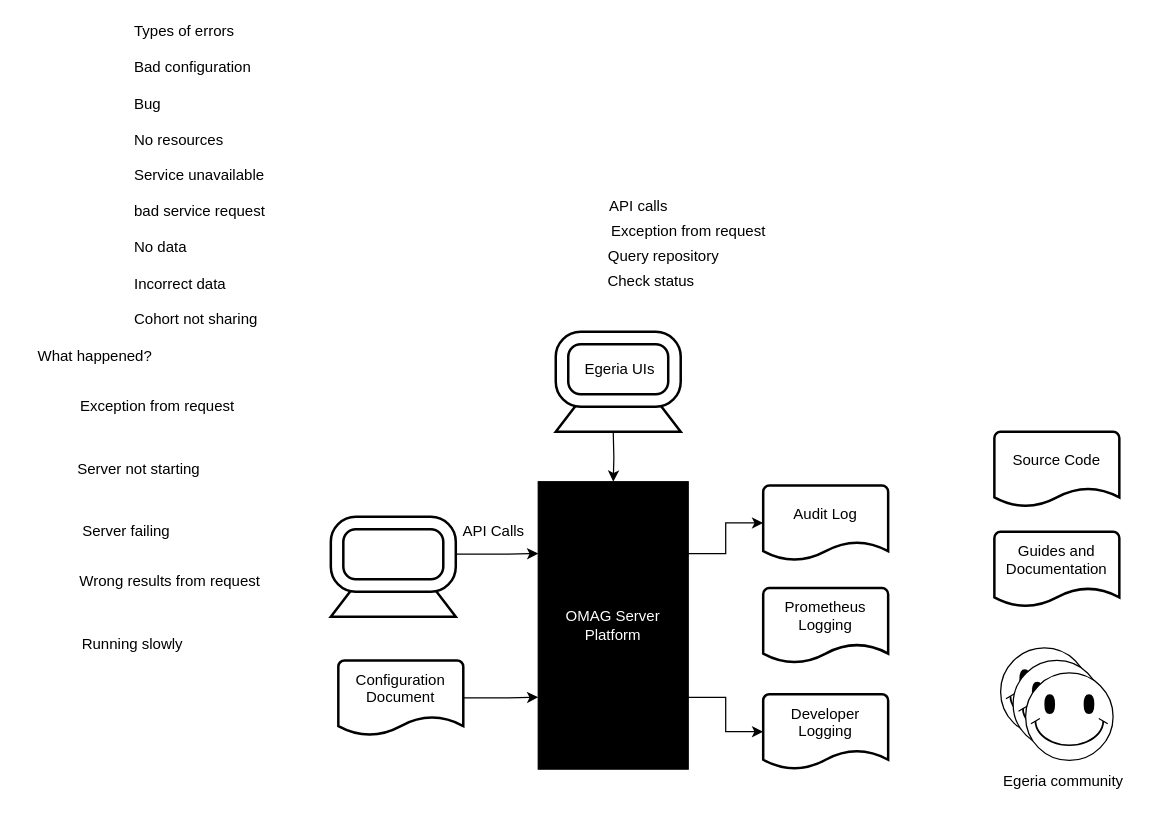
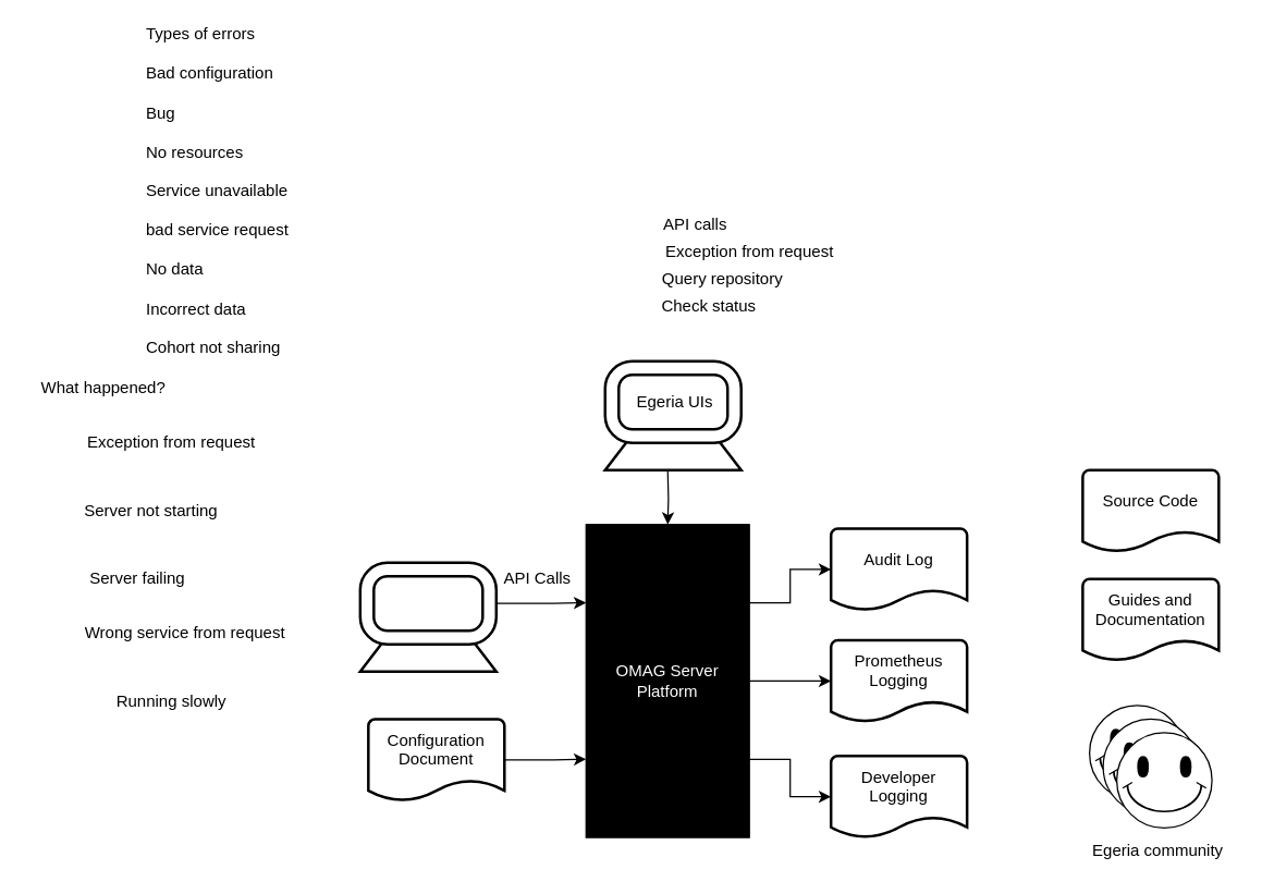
- <mxCell id="8" value="Wrong results from request" style="text;html=1;align=center;verticalAlign=middle;resizable=0;points=[];autosize=1;" vertex="1" parent="1"><mxGeometry x="55" y="455" width="160" height="20" as="geometry" /></mxCell>
+ <mxCell id="8" value="Wrong service from request" style="text;html=1;align=center;verticalAlign=middle;resizable=0;points=[];autosize=1;" vertex="1" parent="1"><mxGeometry x="55" y="455" width="160" height="20" as="geometry" /></mxCell>
+ <mxCell id="15" style="edgeStyle=orthogonalEdgeStyle;rounded=0;orthogonalLoop=1;jettySize=auto;html=1;fontColor=#000000;" edge="1" parent="1" source="17" target="19"><mxGeometry relative="1" as="geometry" /></mxCell>
- <mxCell id="9" value="Running slowly" style="text;html=1;align=center;verticalAlign=middle;resizable=0;points=[];autosize=1;" vertex="1" parent="1"><mxGeometry x="55" y="505" width="100" height="20" as="geometry" /></mxCell>
+ <mxCell id="9" value="Running slowly" style="text;html=1;align=center;verticalAlign=middle;resizable=0;points=[];autosize=1;" vertex="1" parent="1"><mxGeometry x="75" y="505" width="100" height="20" as="geometry" /></mxCell>
